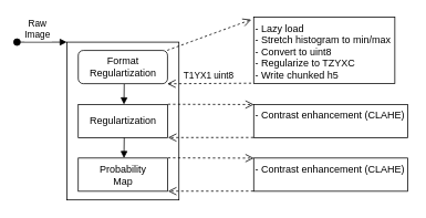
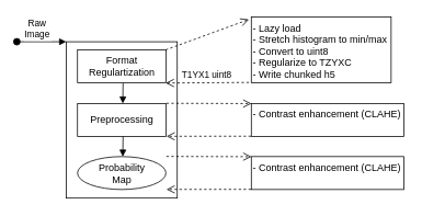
- <mxCell id="5" value="Format Regulartization" style="points=[];shadow=0;strokeWidth=1;whiteSpace=wrap;rounded=1;" parent="1" vertex="1"><mxGeometry x="93.75" y="60" width="107.5" height="40" as="geometry" /></mxCell>
+ <mxCell id="5" value="Format Regulartization" style="points=[];perimeter=orthogonalPerimeter;rounded=0;shadow=0;strokeWidth=1;whiteSpace=wrap;" parent="1" vertex="1"><mxGeometry x="93.75" y="60" width="107.5" height="40" as="geometry" /></mxCell>
- <mxCell id="8" value="Regulartization" style="points=[];perimeter=orthogonalPerimeter;rounded=0;shadow=0;strokeWidth=1;whiteSpace=wrap;" vertex="1" parent="1"><mxGeometry x="93.75" y="125" width="107.5" height="40" as="geometry" /></mxCell>
+ <mxCell id="8" value="Preprocessing" style="points=[];perimeter=orthogonalPerimeter;rounded=0;shadow=0;strokeWidth=1;whiteSpace=wrap;" vertex="1" parent="1"><mxGeometry x="93.75" y="125" width="107.5" height="40" as="geometry" /></mxCell>
- <mxCell id="13" value="Probability&#10;Map" style="points=[];perimeter=orthogonalPerimeter;rounded=0;shadow=0;strokeWidth=1;whiteSpace=wrap;" vertex="1" parent="1"><mxGeometry x="93.75" y="189.56" width="107.5" height="40" as="geometry" /></mxCell>
+ <mxCell id="13" value="Probability&#10;Map" style="ellipse;points=[];shadow=0;strokeWidth=1;whiteSpace=wrap;" vertex="1" parent="1"><mxGeometry x="93.75" y="189.56" width="107.5" height="40" as="geometry" /></mxCell>
